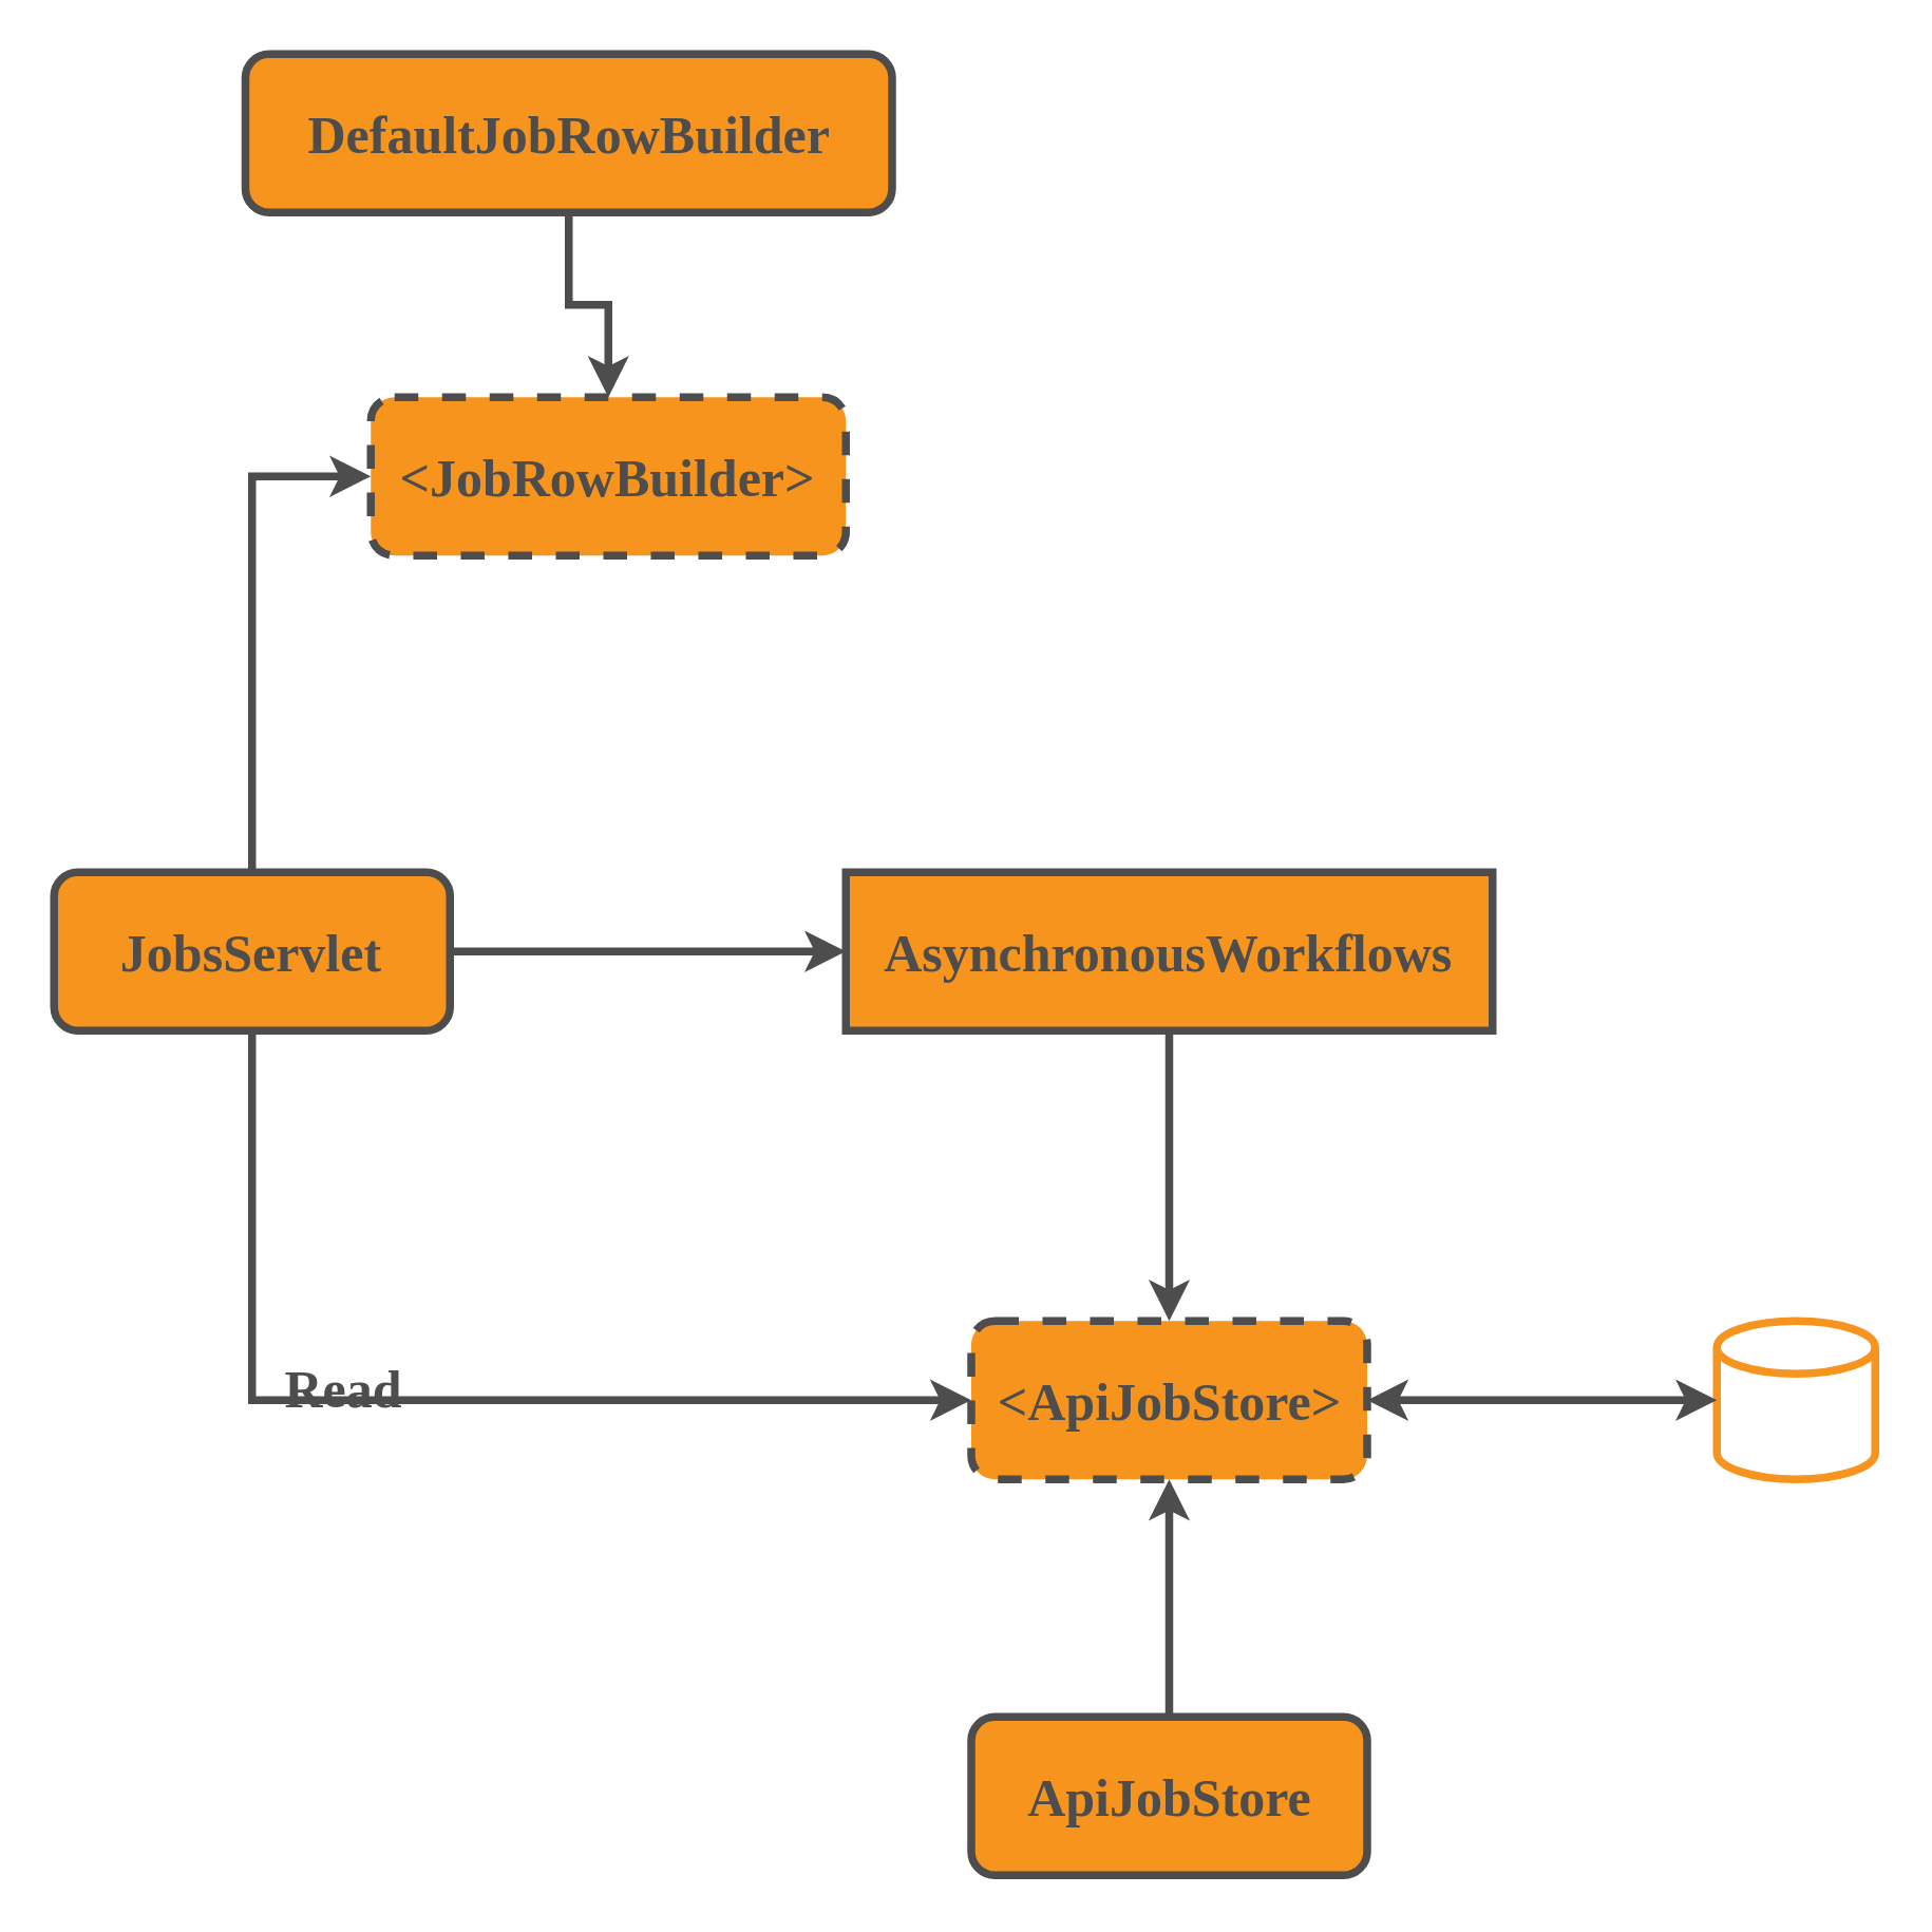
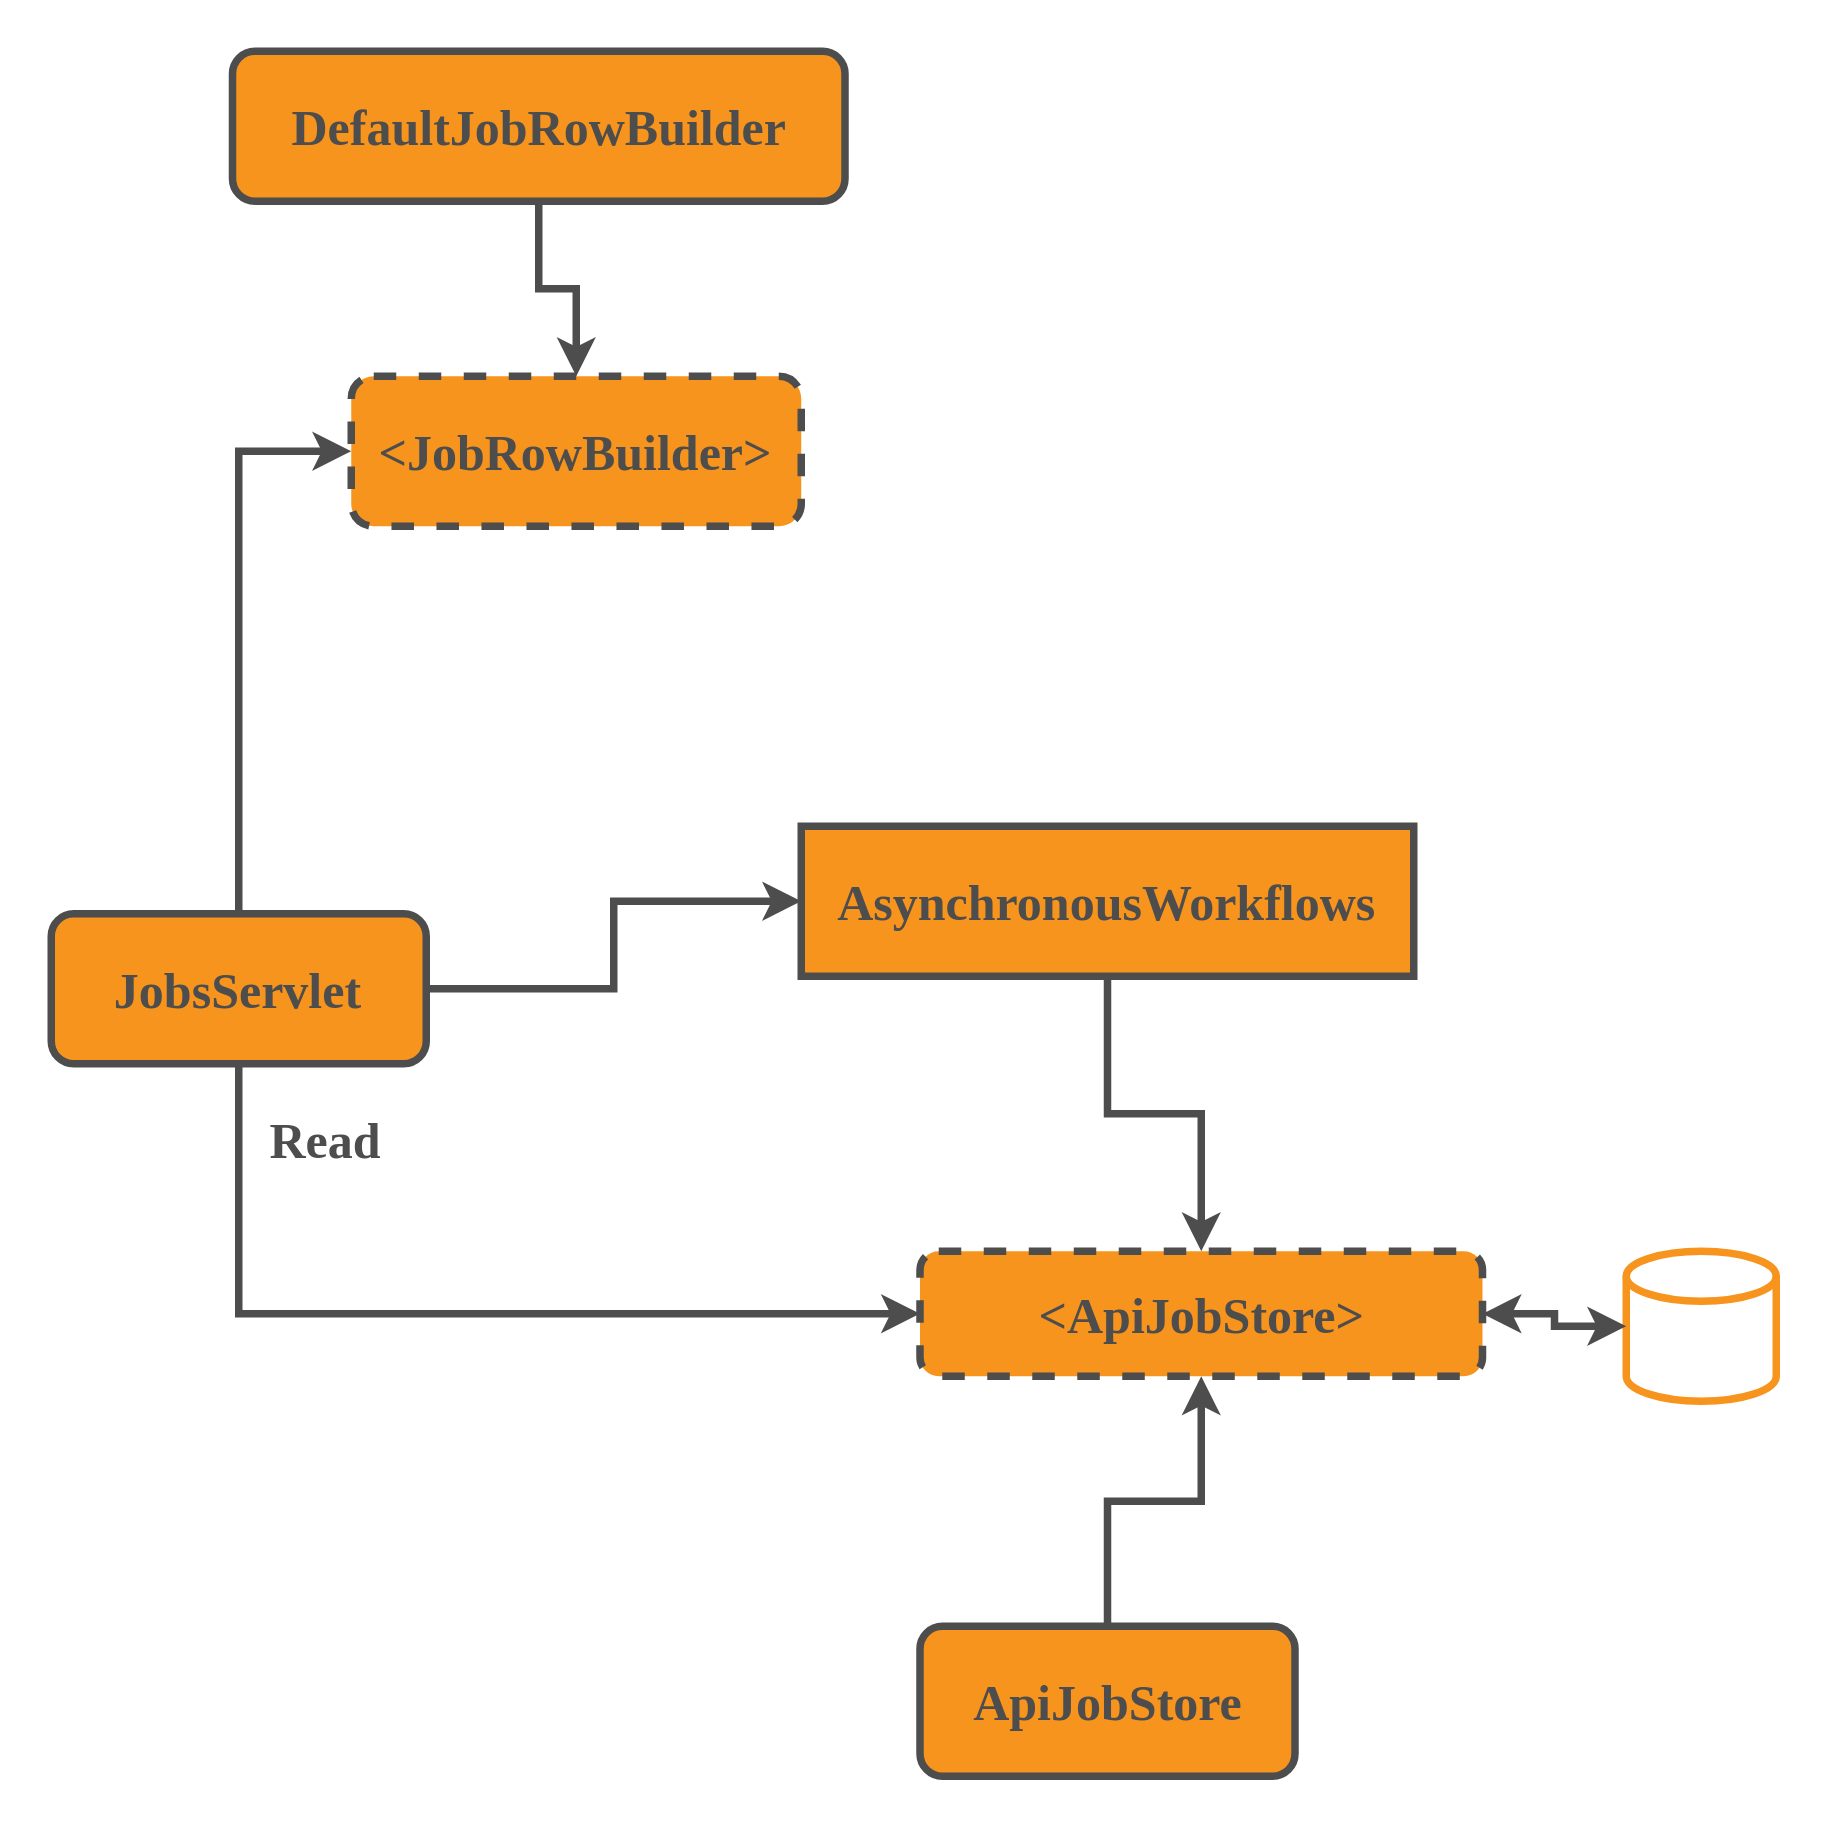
- <mxCell id="5" value="&lt;font color=&quot;#4d4d4d&quot; style=&quot;font-size: 20px;&quot; face=&quot;Ubuntu&quot;&gt;&lt;b&gt;JobsServlet&lt;/b&gt;&lt;/font&gt;" style="rounded=1;whiteSpace=wrap;html=1;strokeColor=#4D4D4D;strokeWidth=3;fillColor=#F7941E;" parent="1" vertex="1"><mxGeometry x="20" y="330" width="150" height="60" as="geometry" /></mxCell>
+ <mxCell id="5" value="&lt;font color=&quot;#4d4d4d&quot; style=&quot;font-size: 20px;&quot; face=&quot;Ubuntu&quot;&gt;&lt;b&gt;JobsServlet&lt;/b&gt;&lt;/font&gt;" style="rounded=1;whiteSpace=wrap;html=1;strokeColor=#4D4D4D;strokeWidth=3;fillColor=#F7941E;" parent="1" vertex="1"><mxGeometry x="20" y="365" width="150" height="60" as="geometry" /></mxCell>
- <mxCell id="16" value="&lt;font color=&quot;#4d4d4d&quot; style=&quot;font-size: 20px;&quot; face=&quot;Ubuntu&quot;&gt;&lt;b&gt;Read&lt;/b&gt;&lt;/font&gt;" style="text;html=1;strokeColor=none;fillColor=none;align=center;verticalAlign=middle;whiteSpace=wrap;rounded=0;" vertex="1" parent="1"><mxGeometry x="100" y="510" width="60" height="30" as="geometry" /></mxCell>
+ <mxCell id="16" value="&lt;font color=&quot;#4d4d4d&quot; style=&quot;font-size: 20px;&quot; face=&quot;Ubuntu&quot;&gt;&lt;b&gt;Read&lt;/b&gt;&lt;/font&gt;" style="text;html=1;strokeColor=none;fillColor=none;align=center;verticalAlign=middle;whiteSpace=wrap;rounded=0;" vertex="1" parent="1"><mxGeometry x="100" y="440" width="60" height="30" as="geometry" /></mxCell>
- <mxCell id="6" value="&lt;font color=&quot;#4d4d4d&quot; style=&quot;font-size: 20px;&quot; face=&quot;Ubuntu&quot;&gt;&lt;b&gt;&amp;lt;ApiJobStore&amp;gt;&lt;/b&gt;&lt;/font&gt;" style="rounded=1;whiteSpace=wrap;html=1;strokeColor=#4D4D4D;strokeWidth=3;fillColor=#F7941E;dashed=1;" parent="1" vertex="1"><mxGeometry x="367.5" y="500" width="150" height="60" as="geometry" /></mxCell>
+ <mxCell id="6" value="&lt;font color=&quot;#4d4d4d&quot; style=&quot;font-size: 20px;&quot; face=&quot;Ubuntu&quot;&gt;&lt;b&gt;&amp;lt;ApiJobStore&amp;gt;&lt;/b&gt;&lt;/font&gt;" style="rounded=1;whiteSpace=wrap;html=1;strokeColor=#4D4D4D;strokeWidth=3;fillColor=#F7941E;dashed=1;" parent="1" vertex="1"><mxGeometry x="367.5" y="500" width="225" height="50" as="geometry" /></mxCell>
